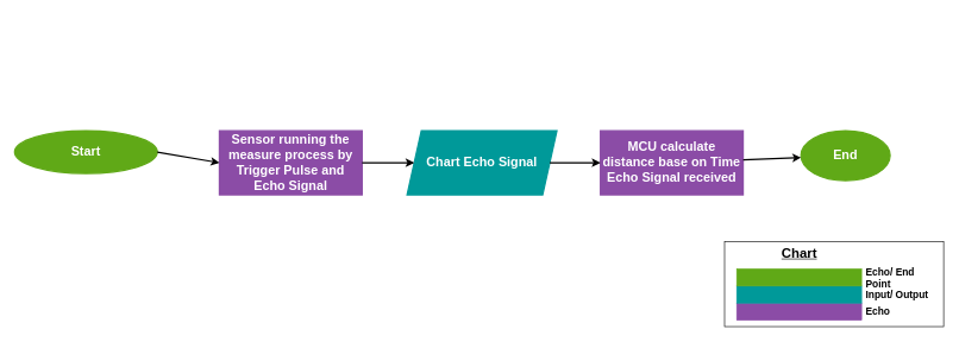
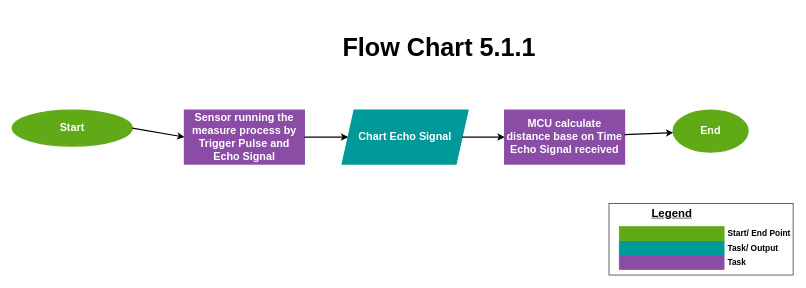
+ <mxCell id="7" value="Flow Chart 5.1.1" style="text;html=1;align=center;verticalAlign=middle;whiteSpace=wrap;rounded=0;fontSize=42;fontStyle=1" parent="1" vertex="1"><mxGeometry x="552" y="20" width="360" height="120" as="geometry" /></mxCell>
- <mxCell id="13" value="Chart" style="text;html=1;align=center;verticalAlign=middle;whiteSpace=wrap;rounded=0;fontStyle=5;fontSize=19;" parent="8" vertex="1"><mxGeometry x="74.5" y="2" width="60" height="30" as="geometry" /></mxCell>
+ <mxCell id="13" value="Legend" style="text;html=1;align=center;verticalAlign=middle;whiteSpace=wrap;rounded=0;fontStyle=5;fontSize=19;" parent="8" vertex="1"><mxGeometry x="74.5" y="2" width="60" height="30" as="geometry" /></mxCell>
- <mxCell id="14" value="Echo/ End Point" style="text;html=1;align=left;verticalAlign=middle;whiteSpace=wrap;rounded=0;fontStyle=1;fontSize=14;" parent="8" vertex="1"><mxGeometry x="196" y="35" width="109" height="30" as="geometry" /></mxCell>
+ <mxCell id="14" value="Start/ End Point" style="text;html=1;align=left;verticalAlign=middle;whiteSpace=wrap;rounded=0;fontStyle=1;fontSize=14;" parent="8" vertex="1"><mxGeometry x="196" y="35" width="109" height="30" as="geometry" /></mxCell>
- <mxCell id="15" value="Input/ Output" style="text;html=1;align=left;verticalAlign=middle;whiteSpace=wrap;rounded=0;fontStyle=1;fontSize=14;" parent="8" vertex="1"><mxGeometry x="196" y="59" width="94" height="30" as="geometry" /></mxCell>
+ <mxCell id="15" value="Task/ Output" style="text;html=1;align=left;verticalAlign=middle;whiteSpace=wrap;rounded=0;fontStyle=1;fontSize=14;" parent="8" vertex="1"><mxGeometry x="196" y="59" width="94" height="30" as="geometry" /></mxCell>
- <mxCell id="16" value="Echo" style="text;html=1;align=left;verticalAlign=middle;whiteSpace=wrap;rounded=0;fontStyle=1;fontSize=14;" parent="8" vertex="1"><mxGeometry x="196" y="83" width="81" height="30" as="geometry" /></mxCell>
+ <mxCell id="16" value="Task" style="text;html=1;align=left;verticalAlign=middle;whiteSpace=wrap;rounded=0;fontStyle=1;fontSize=14;" parent="8" vertex="1"><mxGeometry x="196" y="83" width="81" height="30" as="geometry" /></mxCell>
